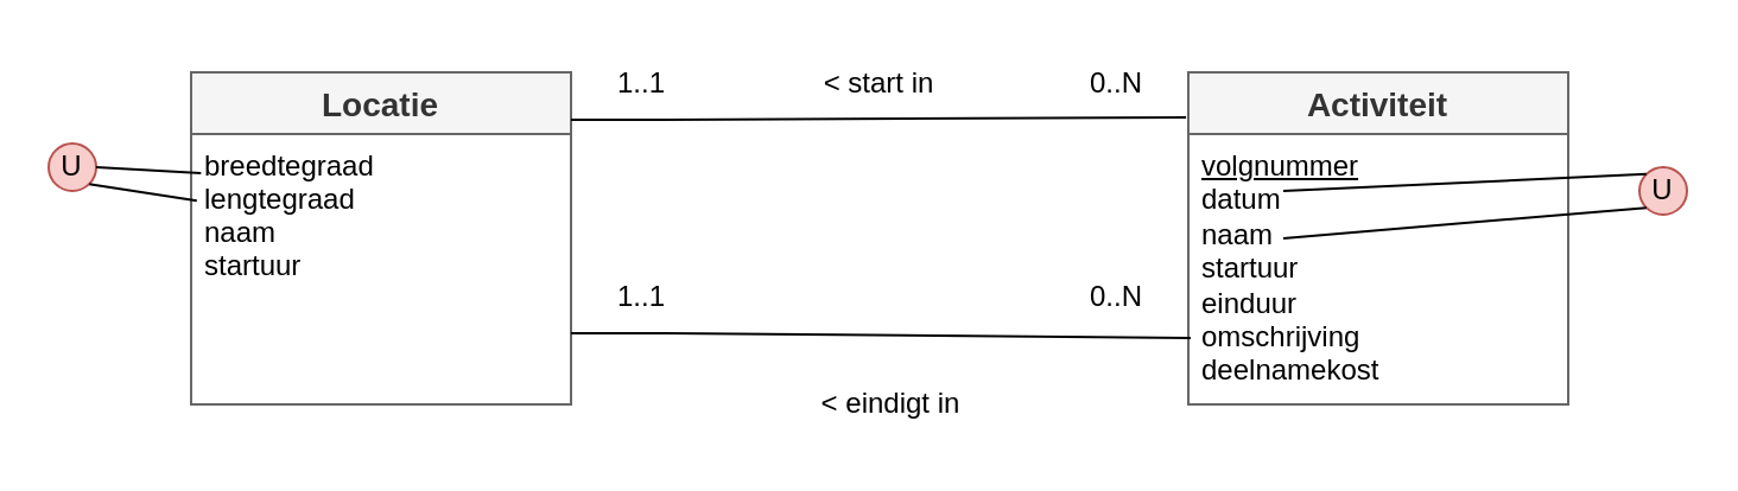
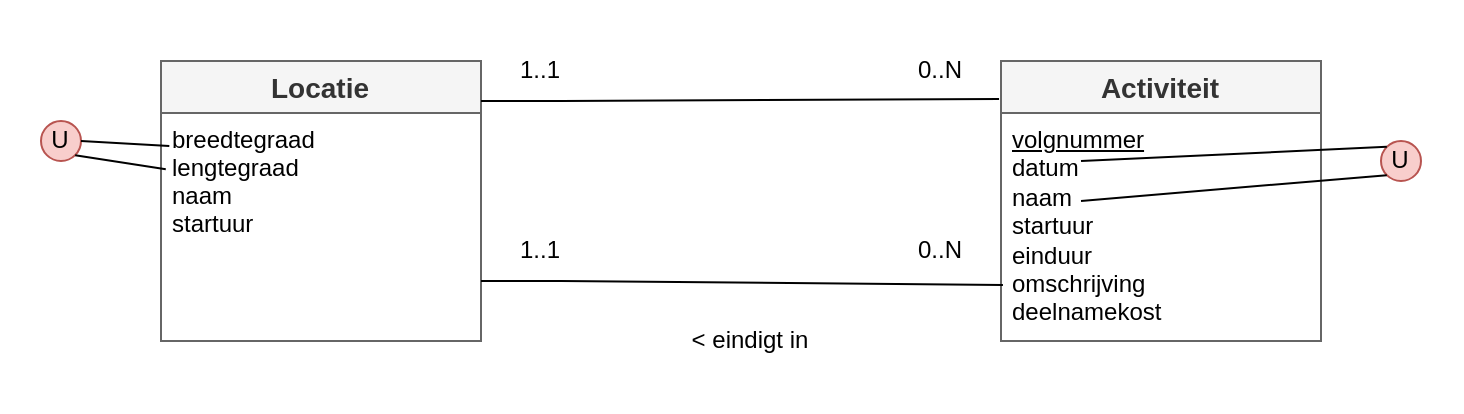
- <mxCell id="7" value="&amp;lt; start in" style="text;html=1;whiteSpace=wrap;strokeColor=none;fillColor=none;align=center;verticalAlign=middle;rounded=0;" vertex="1" parent="1"><mxGeometry x="340" y="20" width="60" height="30" as="geometry" /></mxCell>
